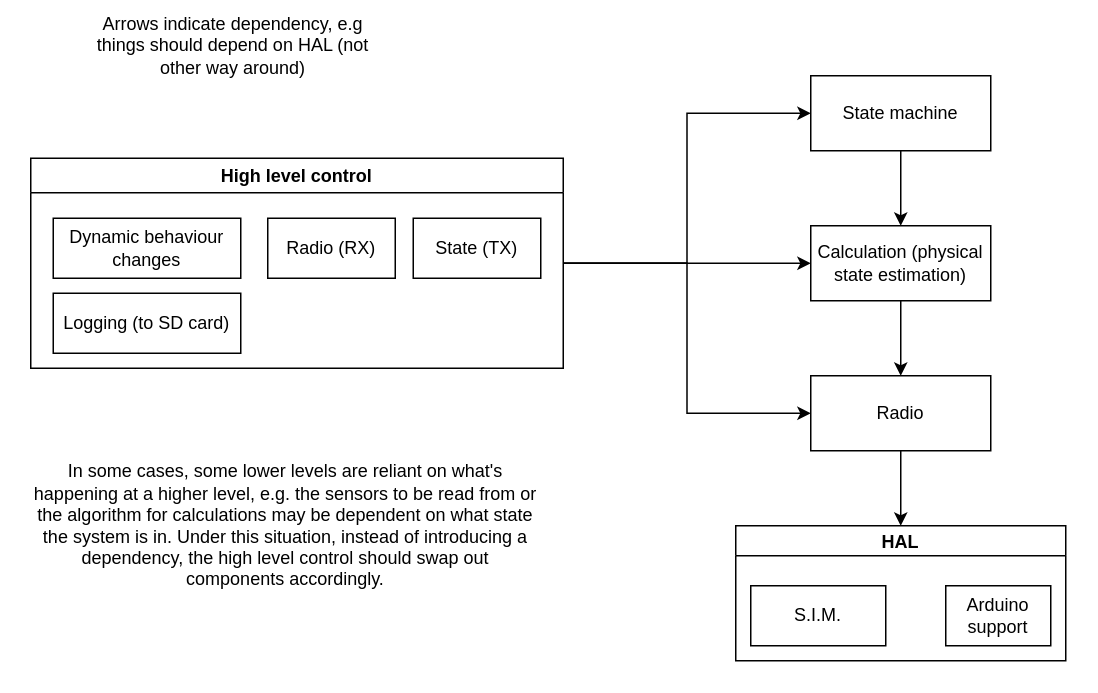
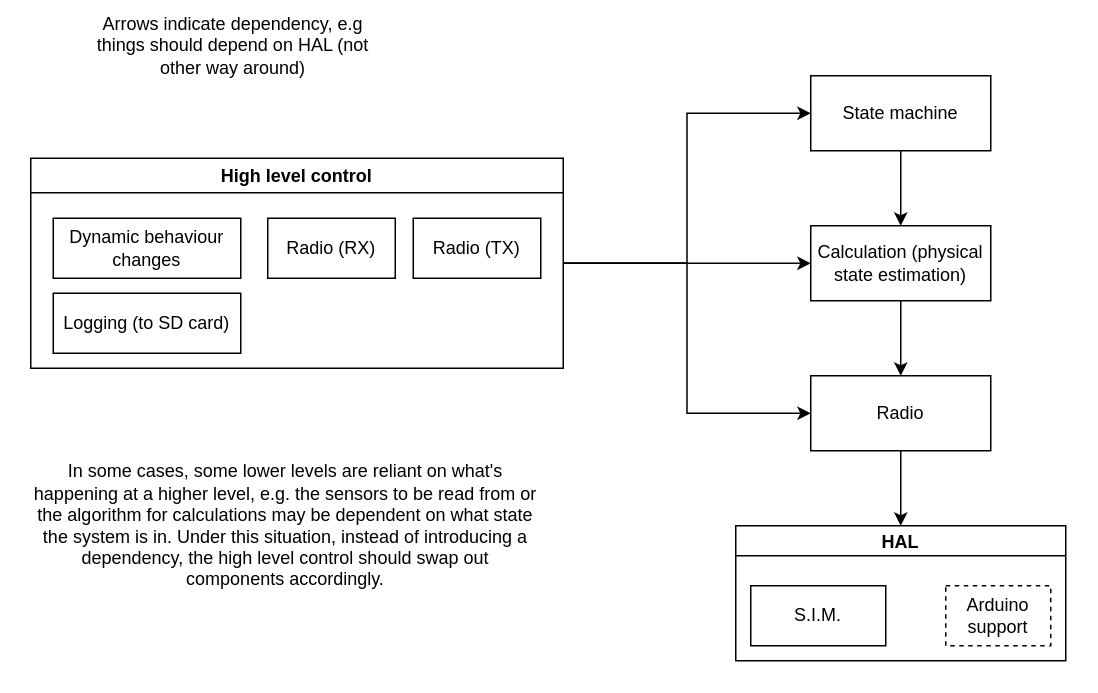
- <mxCell id="16" value="State (TX)" style="rounded=0;whiteSpace=wrap;html=1;" parent="14" vertex="1"><mxGeometry x="255" y="40" width="85" height="40" as="geometry" /></mxCell>
+ <mxCell id="16" value="Radio (TX)" style="rounded=0;whiteSpace=wrap;html=1;" parent="14" vertex="1"><mxGeometry x="255" y="40" width="85" height="40" as="geometry" /></mxCell>
- <mxCell id="4" value="Arduino support" style="rounded=0;whiteSpace=wrap;html=1;" parent="2" vertex="1"><mxGeometry x="140" y="40" width="70" height="40" as="geometry" /></mxCell>
+ <mxCell id="4" value="Arduino support" style="rounded=0;whiteSpace=wrap;html=1;dashed=1;" parent="2" vertex="1"><mxGeometry x="140" y="40" width="70" height="40" as="geometry" /></mxCell>
